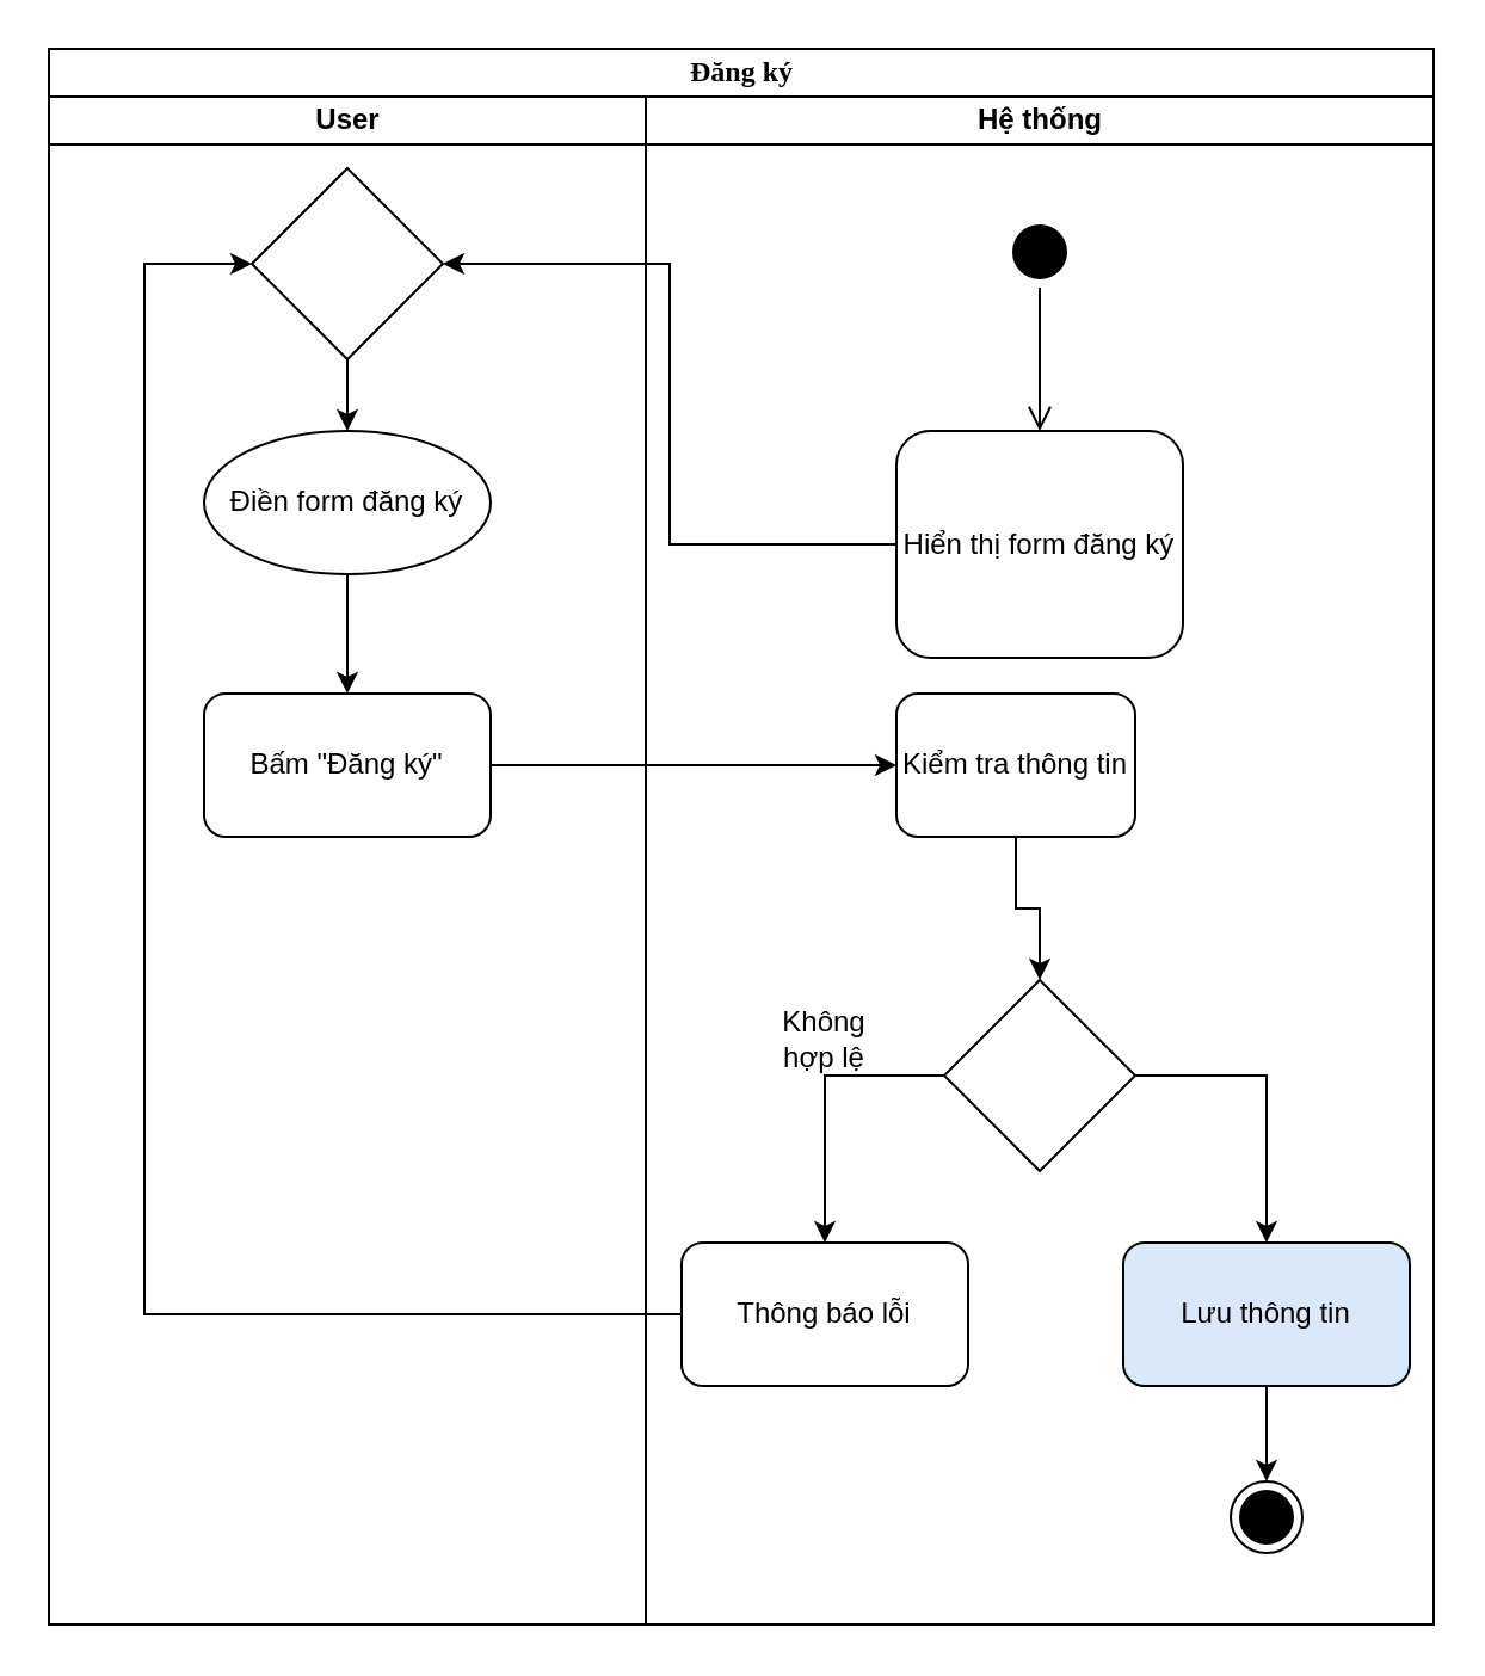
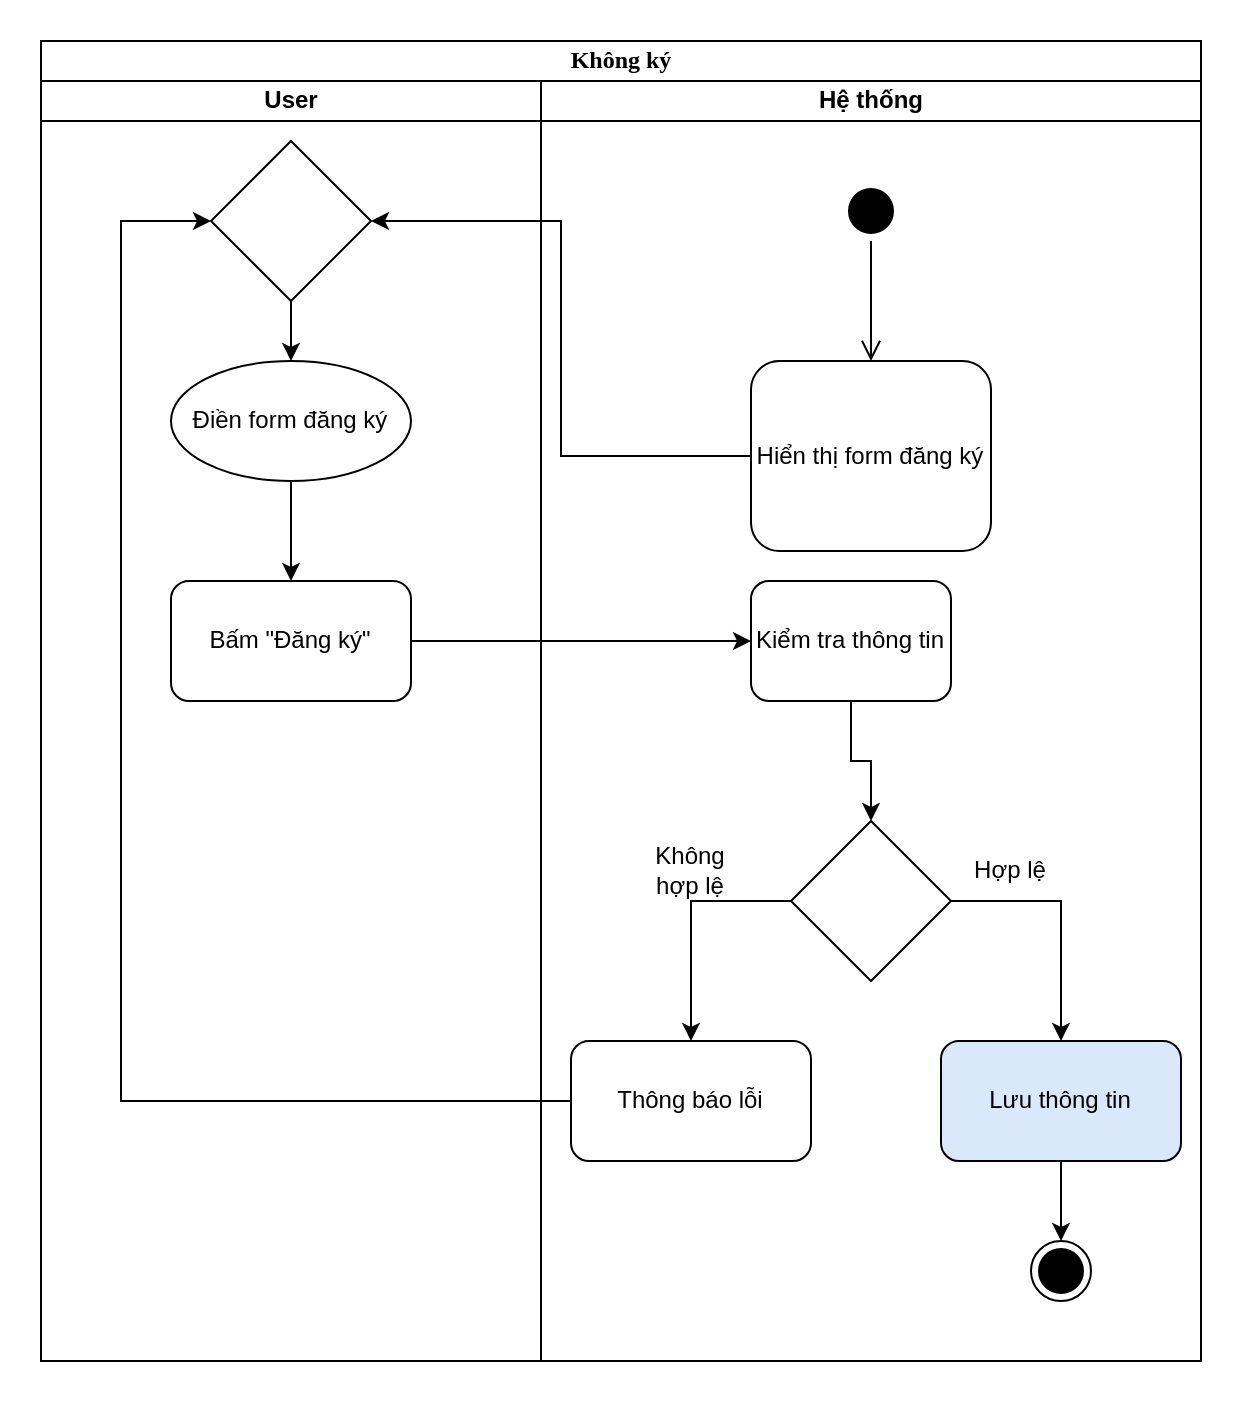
- <mxCell id="2" value="Đăng ký" style="swimlane;html=1;childLayout=stackLayout;startSize=20;rounded=0;shadow=0;comic=0;labelBackgroundColor=none;strokeWidth=1;fontFamily=Verdana;fontSize=12;align=center;" parent="1" vertex="1"><mxGeometry x="20" y="20" width="580" height="660" as="geometry" /></mxCell>
+ <mxCell id="2" value="Không ký" style="swimlane;html=1;childLayout=stackLayout;startSize=20;rounded=0;shadow=0;comic=0;labelBackgroundColor=none;strokeWidth=1;fontFamily=Verdana;fontSize=12;align=center;" parent="1" vertex="1"><mxGeometry x="20" y="20" width="580" height="660" as="geometry" /></mxCell>
+ <mxCell id="22" value="Hợp lệ" style="text;html=1;strokeColor=none;fillColor=none;align=center;verticalAlign=middle;whiteSpace=wrap;rounded=0;" vertex="1" parent="9"><mxGeometry x="205" y="380" width="60" height="30" as="geometry" /></mxCell>
